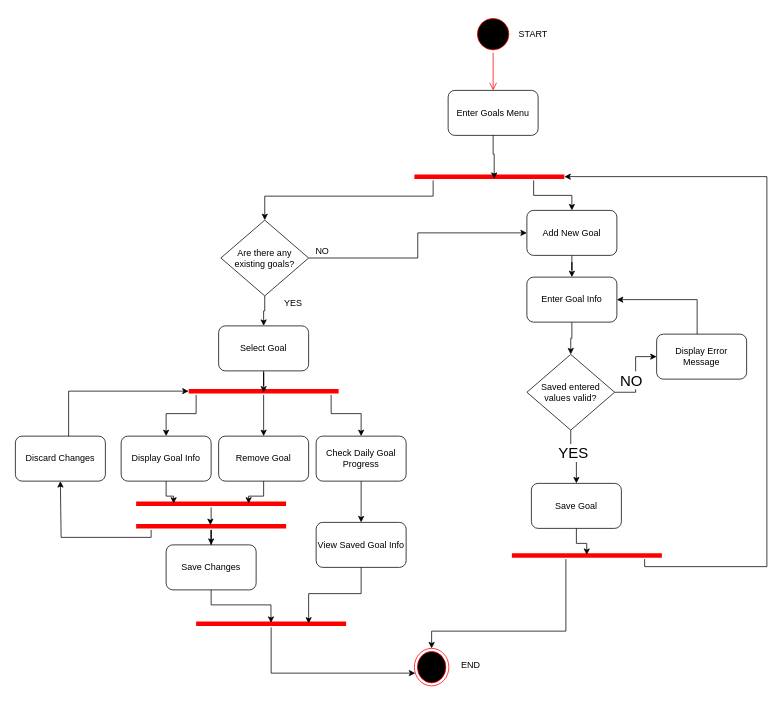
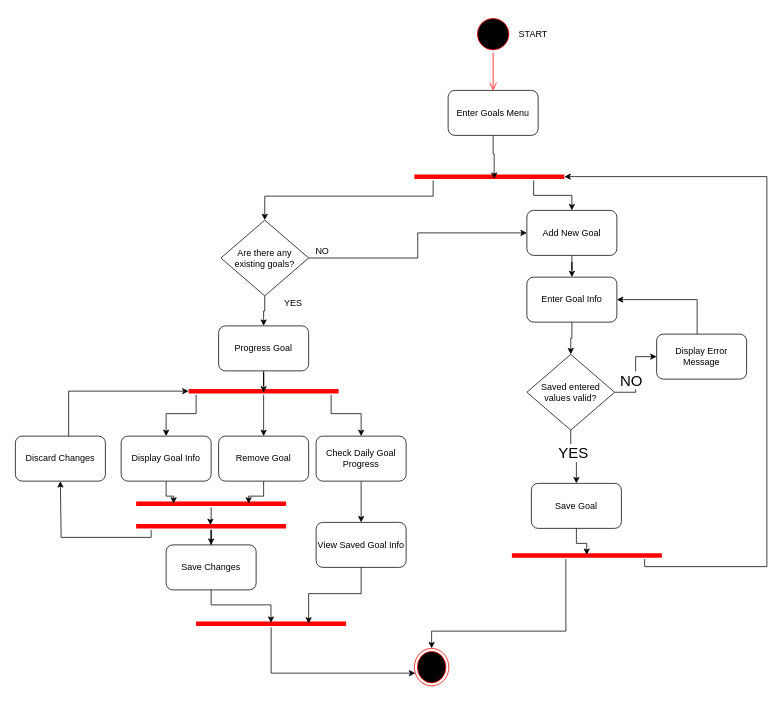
- <mxCell id="7" value="Select Goal" style="rounded=1;whiteSpace=wrap;html=1;" vertex="1" parent="1"><mxGeometry x="291" y="434" width="120" height="60" as="geometry" /></mxCell>
+ <mxCell id="7" value="Progress Goal" style="rounded=1;whiteSpace=wrap;html=1;" vertex="1" parent="1"><mxGeometry x="291" y="434" width="120" height="60" as="geometry" /></mxCell>
- <mxCell id="50" value="END" style="text;html=1;align=center;verticalAlign=middle;resizable=0;points=[];autosize=1;strokeColor=none;fillColor=none;" vertex="1" parent="1"><mxGeometry x="605" y="873" width="43" height="26" as="geometry" /></mxCell>
